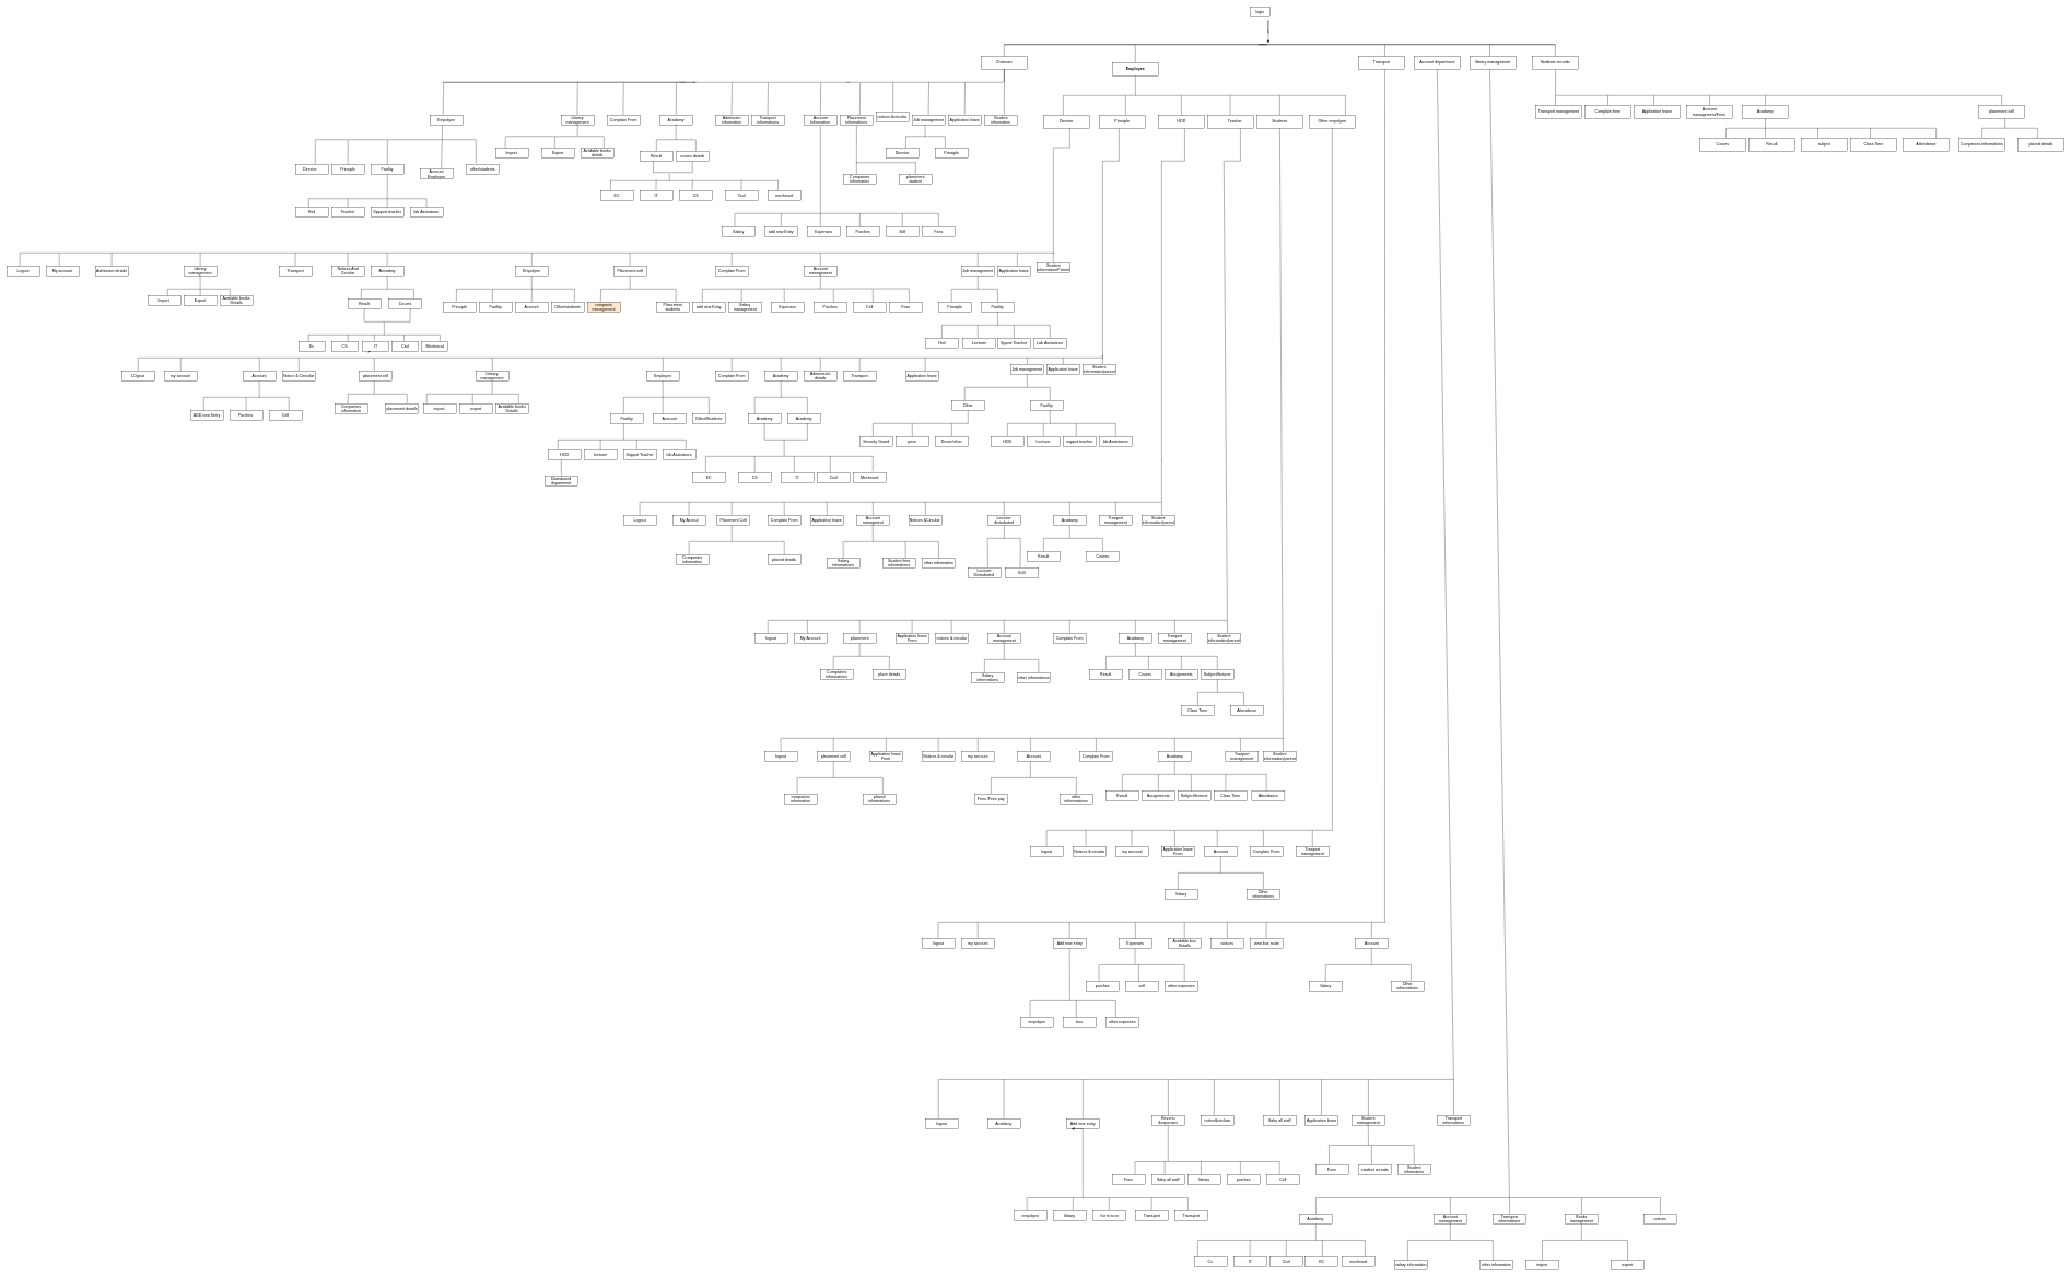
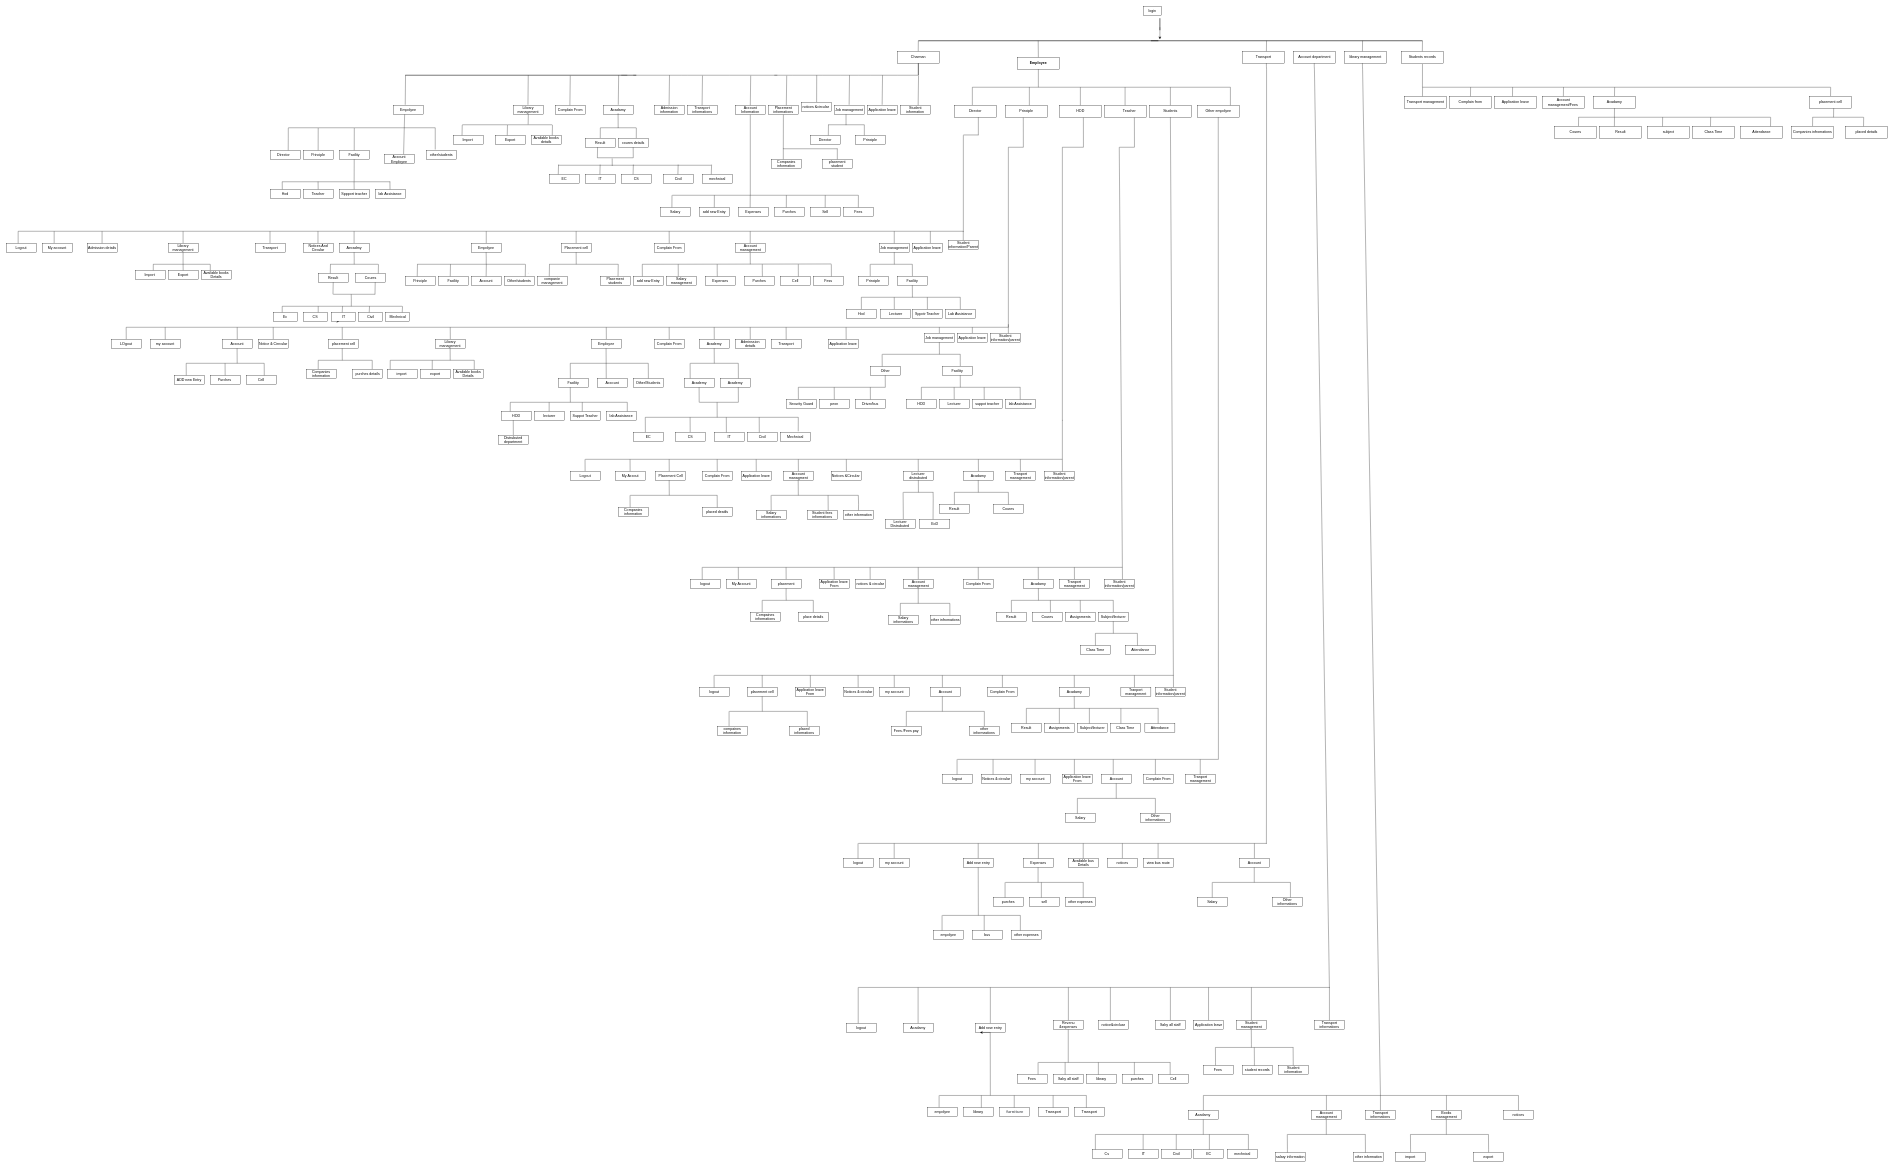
- <mxCell id="166" value="companie management" style="whiteSpace=wrap;html=1;align=center;fillColor=#ffe6cc;" parent="1" vertex="1"><mxGeometry x="1790" y="920" width="100" height="30" as="geometry" /></mxCell>
+ <mxCell id="166" value="companie management" style="whiteSpace=wrap;html=1;align=center;" parent="1" vertex="1"><mxGeometry x="1790" y="920" width="100" height="30" as="geometry" /></mxCell>
- <mxCell id="320" value="placement details" style="whiteSpace=wrap;html=1;align=center;" parent="1" vertex="1"><mxGeometry x="1175" y="1230" width="100" height="30" as="geometry" /></mxCell>
+ <mxCell id="320" value="purches details" style="whiteSpace=wrap;html=1;align=center;" parent="1" vertex="1"><mxGeometry x="1175" y="1230" width="100" height="30" as="geometry" /></mxCell>
- <mxCell id="253" value="Driver/other" style="whiteSpace=wrap;html=1;align=center;" parent="1" vertex="1"><mxGeometry x="2850" y="1330" width="100" height="30" as="geometry" /></mxCell>
+ <mxCell id="253" value="Driver/bus" style="whiteSpace=wrap;html=1;align=center;" parent="1" vertex="1"><mxGeometry x="2850" y="1330" width="100" height="30" as="geometry" /></mxCell>
